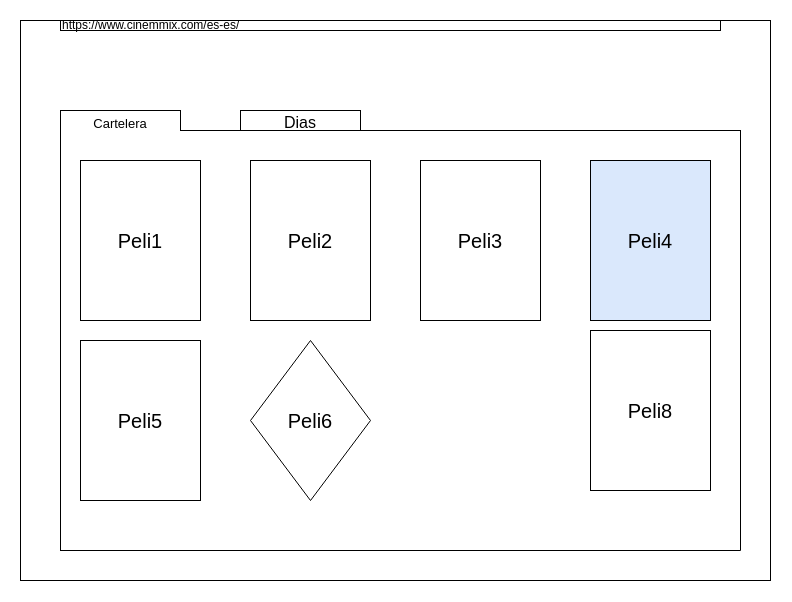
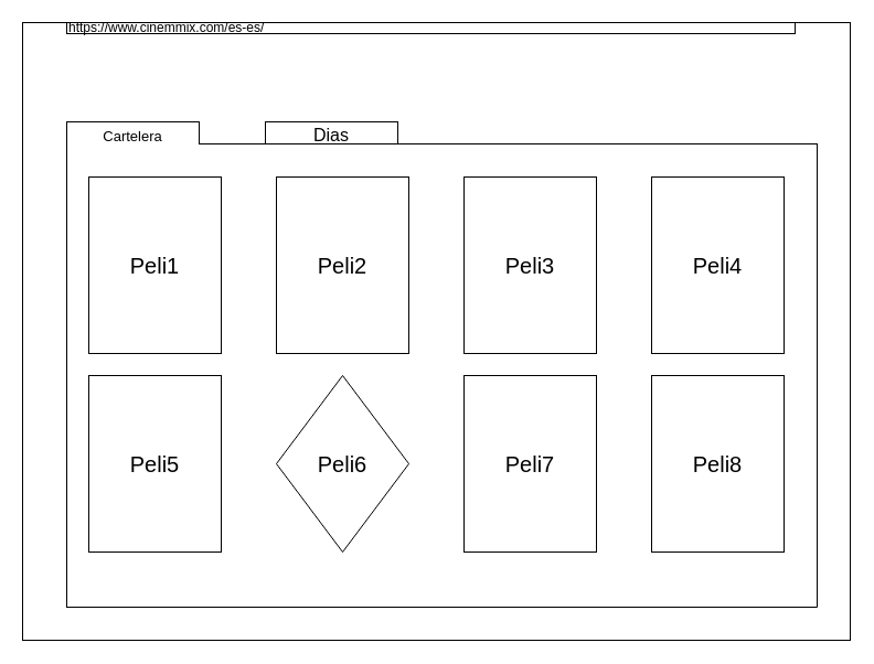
- <mxCell id="13" value="Peli4" style="rounded=0;whiteSpace=wrap;html=1;fontSize=20;align=center;fillColor=#dae8fc;" vertex="1" parent="1"><mxGeometry x="590" y="160" width="120" height="160" as="geometry" /></mxCell>
+ <mxCell id="13" value="Peli4" style="rounded=0;whiteSpace=wrap;html=1;fontSize=20;align=center;" vertex="1" parent="1"><mxGeometry x="590" y="160" width="120" height="160" as="geometry" /></mxCell>
- <mxCell id="17" value="Peli8" style="rounded=0;whiteSpace=wrap;html=1;fontSize=20;align=center;" vertex="1" parent="1"><mxGeometry x="590" y="330" width="120" height="160" as="geometry" /></mxCell>
+ <mxCell id="17" value="Peli8" style="rounded=0;whiteSpace=wrap;html=1;fontSize=20;align=center;" vertex="1" parent="1"><mxGeometry x="590" y="340" width="120" height="160" as="geometry" /></mxCell>
+ <mxCell id="16" value="Peli7" style="rounded=0;whiteSpace=wrap;html=1;fontSize=20;align=center;" vertex="1" parent="1"><mxGeometry x="420" y="340" width="120" height="160" as="geometry" /></mxCell>
